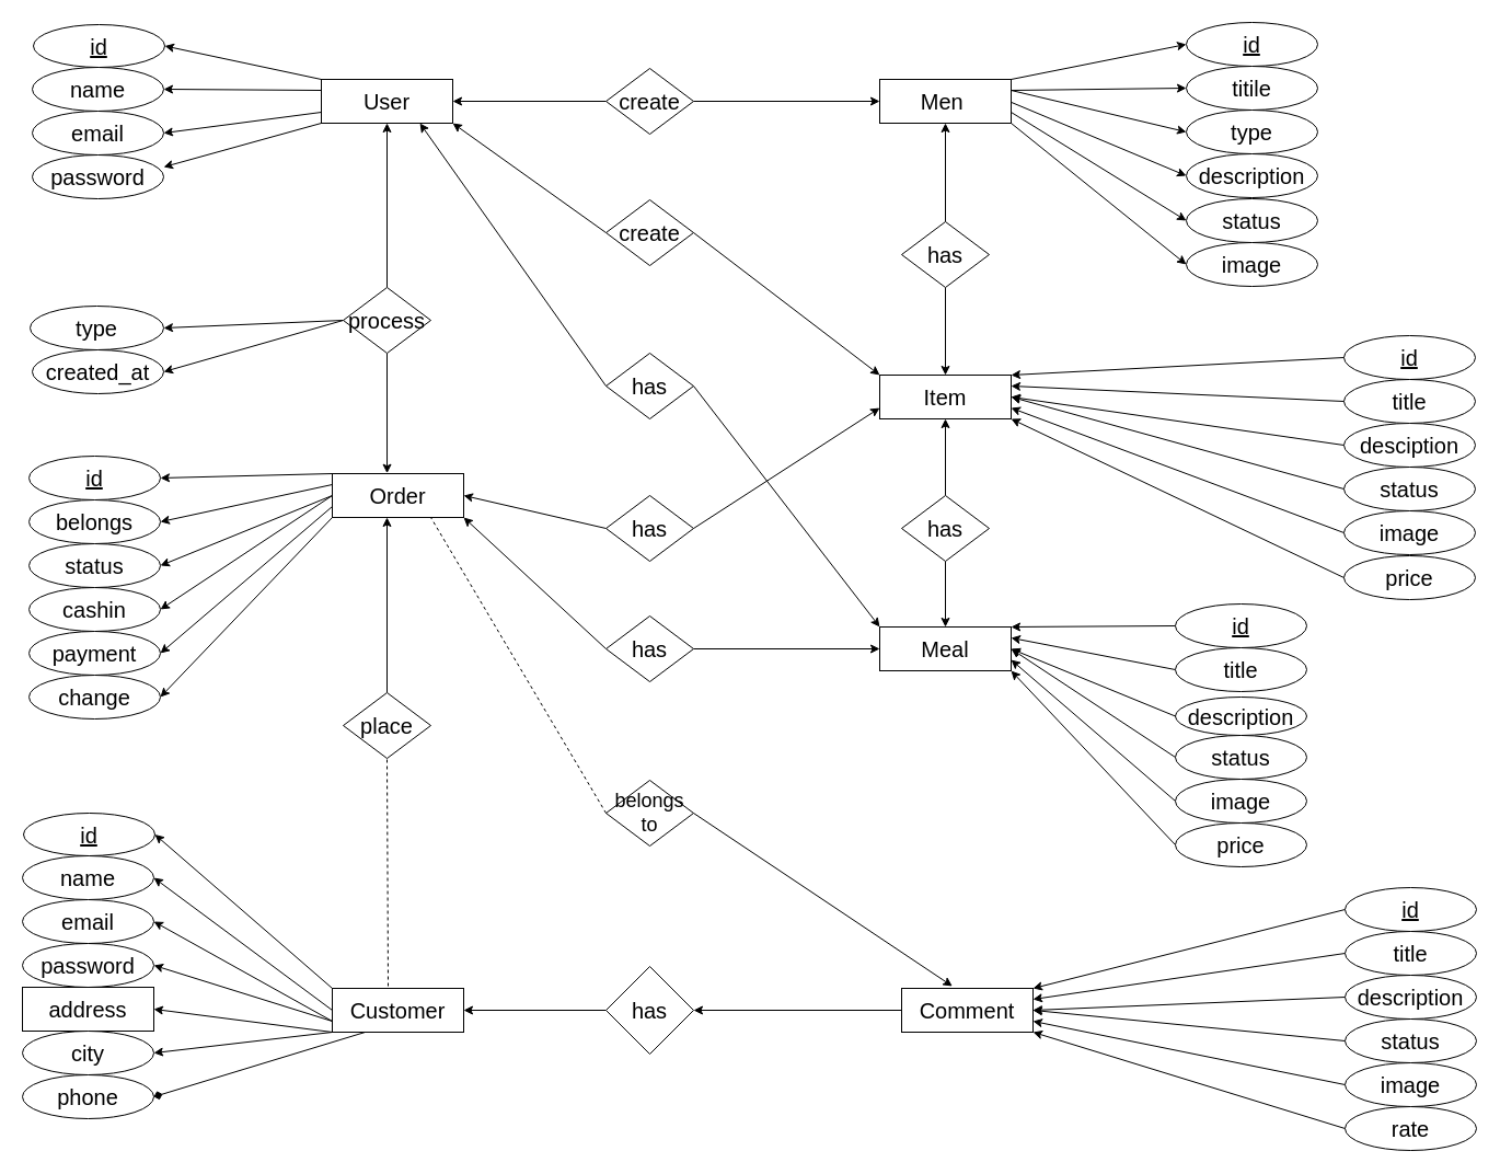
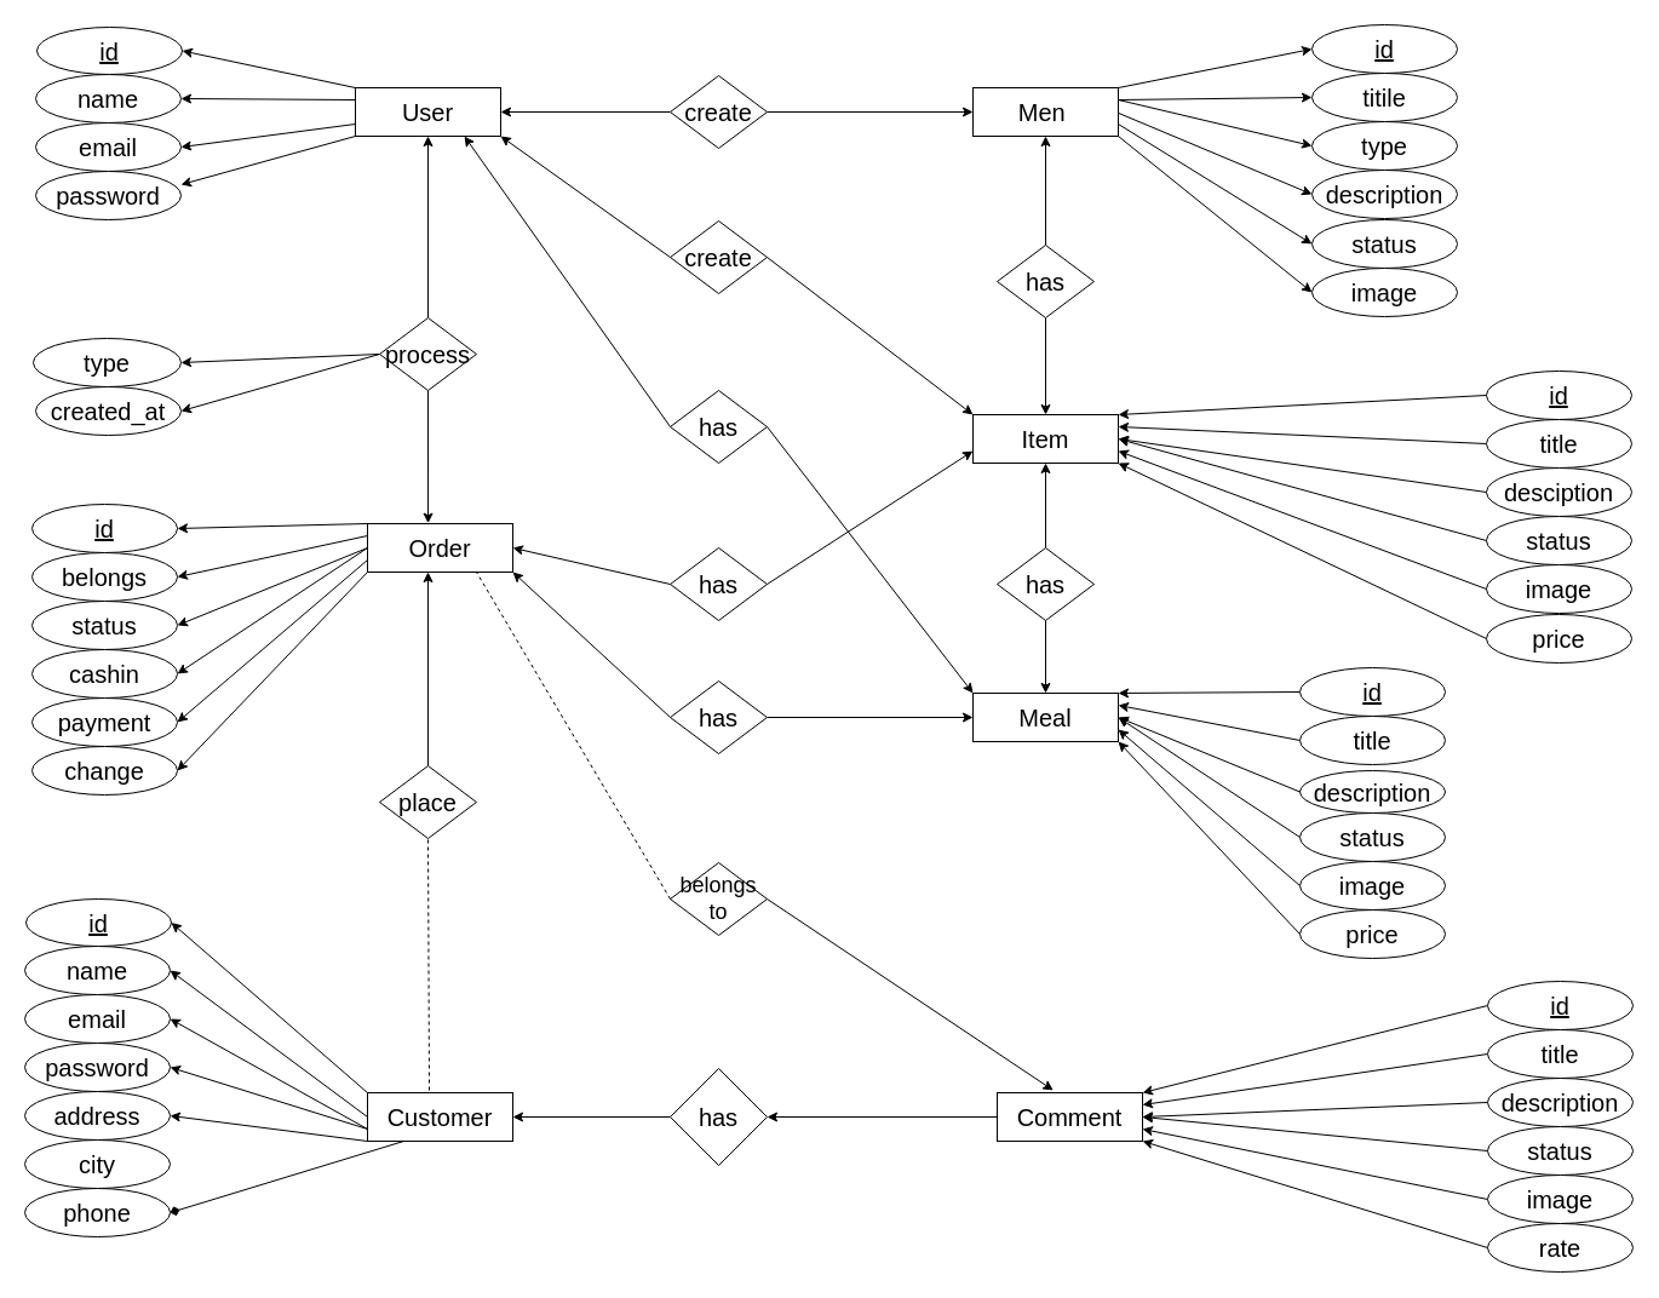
- <mxCell id="110" value="&lt;font style=&quot;font-size: 20px;&quot;&gt;address&lt;/font&gt;" style="whiteSpace=wrap;html=1;rounded=0;" parent="1" vertex="1"><mxGeometry x="20" y="901" width="120" height="40" as="geometry" /></mxCell>
+ <mxCell id="110" value="&lt;font style=&quot;font-size: 20px;&quot;&gt;address&lt;/font&gt;" style="ellipse;whiteSpace=wrap;html=1;rounded=0;" parent="1" vertex="1"><mxGeometry x="20" y="901" width="120" height="40" as="geometry" /></mxCell>
- <mxCell id="106" style="edgeStyle=none;rounded=0;orthogonalLoop=1;jettySize=auto;html=1;exitX=0;exitY=1;exitDx=0;exitDy=0;entryX=1;entryY=0.5;entryDx=0;entryDy=0;" parent="1" source="56" target="111" edge="1"><mxGeometry relative="1" as="geometry"><mxPoint x="280" y="911" as="sourcePoint" /></mxGeometry></mxCell>
